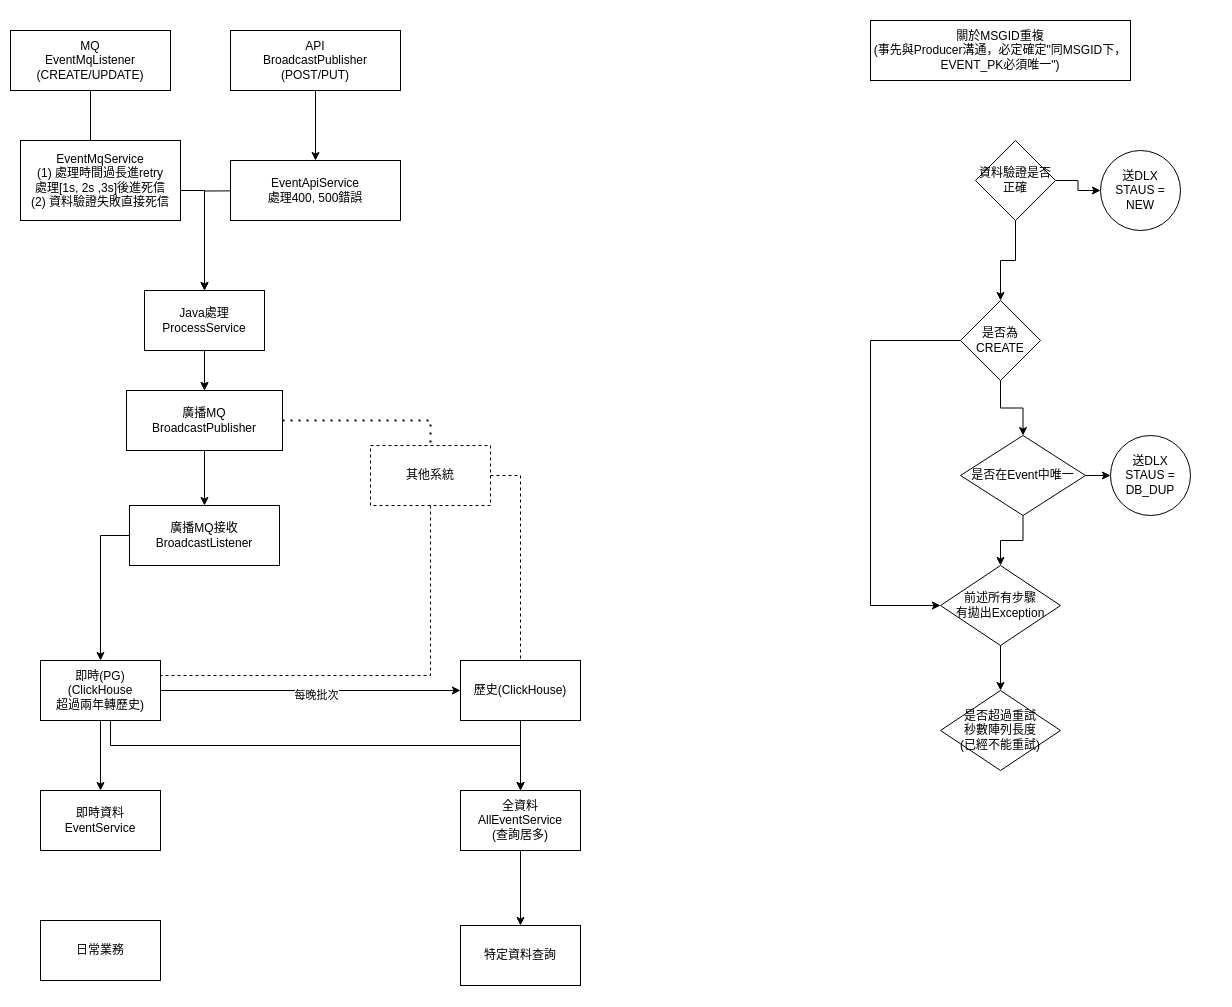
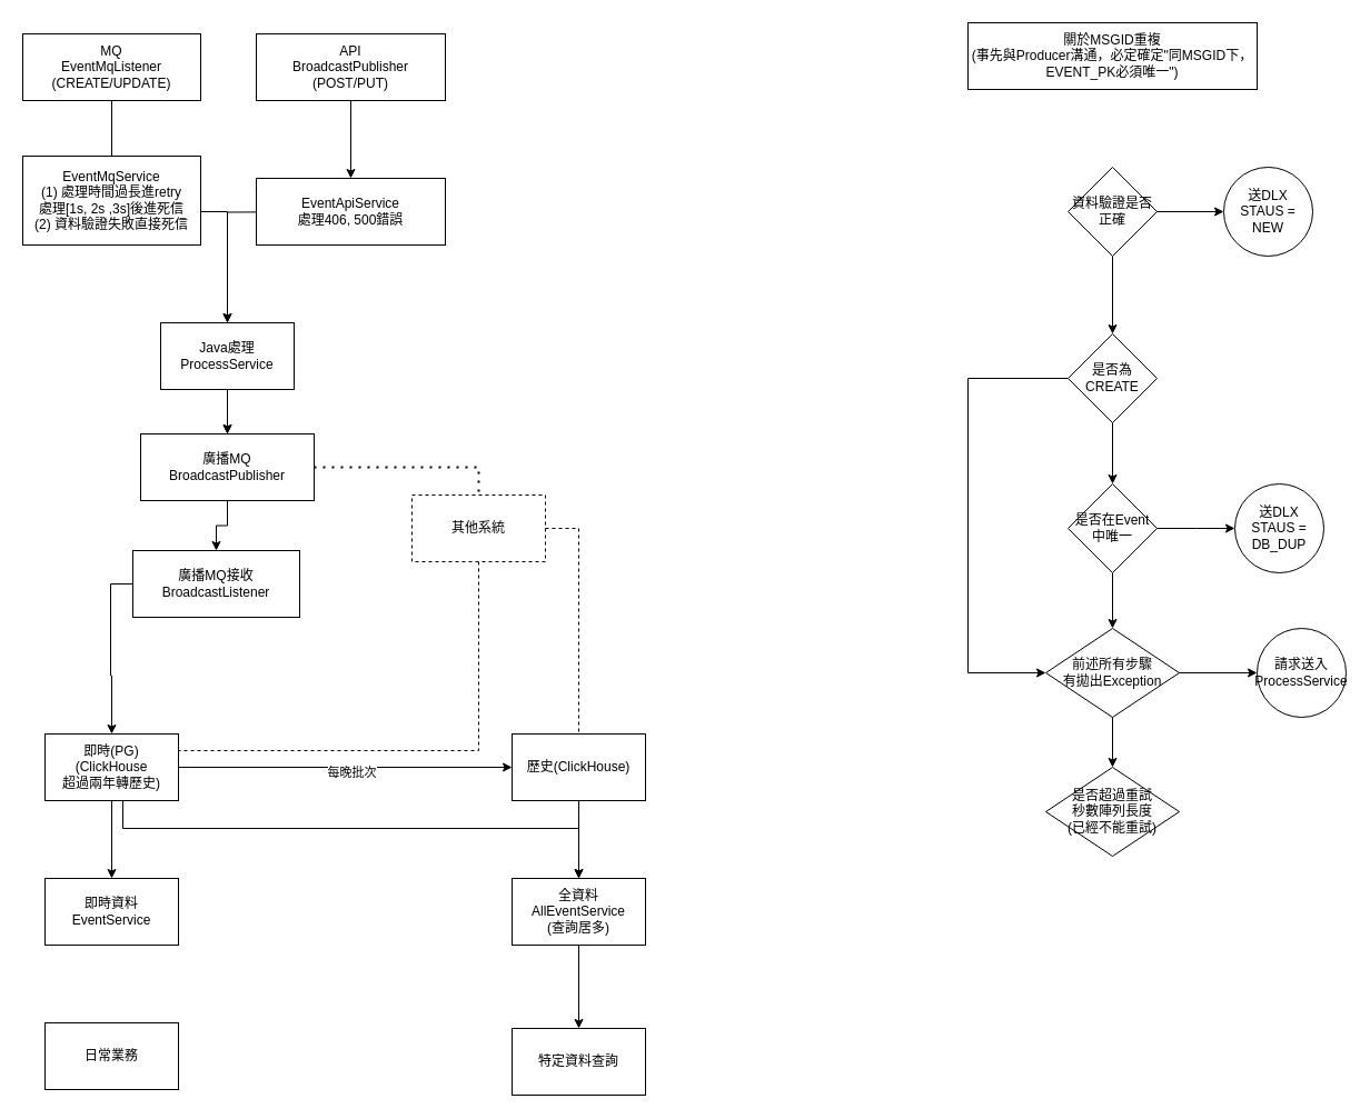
- <mxCell id="3" value="MQ&lt;div&gt;EventMqListener&lt;br&gt;(CREATE/UPDATE)&lt;/div&gt;" style="rounded=0;whiteSpace=wrap;html=1;" parent="1" vertex="1"><mxGeometry x="10" y="30" width="160" height="60" as="geometry" /></mxCell>
+ <mxCell id="3" value="MQ&lt;div&gt;EventMqListener&lt;br&gt;(CREATE/UPDATE)&lt;/div&gt;" style="rounded=0;whiteSpace=wrap;html=1;" parent="1" vertex="1"><mxGeometry x="20" y="30" width="160" height="60" as="geometry" /></mxCell>
- <mxCell id="38" value="資料驗證是否正確" style="rhombus;whiteSpace=wrap;html=1;" parent="1" vertex="1"><mxGeometry x="975" y="140" width="80" height="80" as="geometry" /></mxCell>
+ <mxCell id="38" value="資料驗證是否正確" style="rhombus;whiteSpace=wrap;html=1;" parent="1" vertex="1"><mxGeometry x="960" y="150" width="80" height="80" as="geometry" /></mxCell>
- <mxCell id="31" value="EventApiService&lt;br&gt;處理400, 500錯誤" style="rounded=0;whiteSpace=wrap;html=1;" parent="1" vertex="1"><mxGeometry x="230" y="160" width="170" height="60" as="geometry" /></mxCell>
+ <mxCell id="31" value="EventApiService&lt;br&gt;處理406, 500錯誤" style="rounded=0;whiteSpace=wrap;html=1;" parent="1" vertex="1"><mxGeometry x="230" y="160" width="170" height="60" as="geometry" /></mxCell>
- <mxCell id="42" value="是否在Event中唯一" style="rhombus;whiteSpace=wrap;html=1;" parent="1" vertex="1"><mxGeometry x="960" y="435" width="125" height="80" as="geometry" /></mxCell>
+ <mxCell id="42" value="是否在Event中唯一" style="rhombus;whiteSpace=wrap;html=1;" parent="1" vertex="1"><mxGeometry x="960" y="435" width="80" height="80" as="geometry" /></mxCell>
- <mxCell id="24" value="廣播MQ接收&lt;br&gt;BroadcastListener" style="rounded=0;whiteSpace=wrap;html=1;" parent="1" vertex="1"><mxGeometry x="129" y="505" width="150" height="60" as="geometry" /></mxCell>
+ <mxCell id="24" value="廣播MQ接收&lt;br&gt;BroadcastListener" style="rounded=0;whiteSpace=wrap;html=1;" parent="1" vertex="1"><mxGeometry x="119" y="495" width="150" height="60" as="geometry" /></mxCell>
+ <mxCell id="45" style="edgeStyle=orthogonalEdgeStyle;rounded=0;orthogonalLoop=1;jettySize=auto;html=1;" parent="1" source="46" target="48" edge="1"><mxGeometry relative="1" as="geometry" /></mxCell>
+ <mxCell id="48" value="請求送入ProcessService" style="ellipse;whiteSpace=wrap;html=1;aspect=fixed;" parent="1" vertex="1"><mxGeometry x="1130" y="565" width="80" height="80" as="geometry" /></mxCell>
